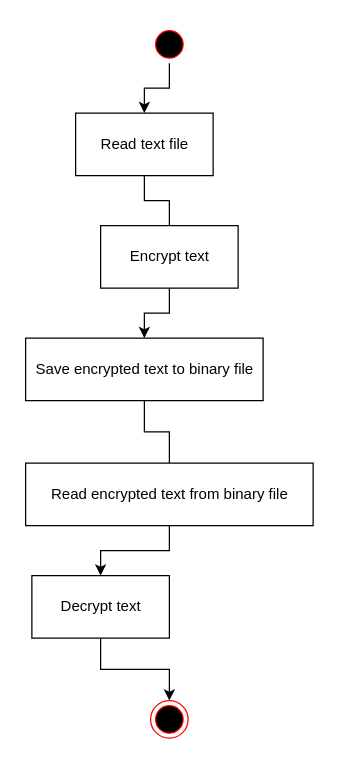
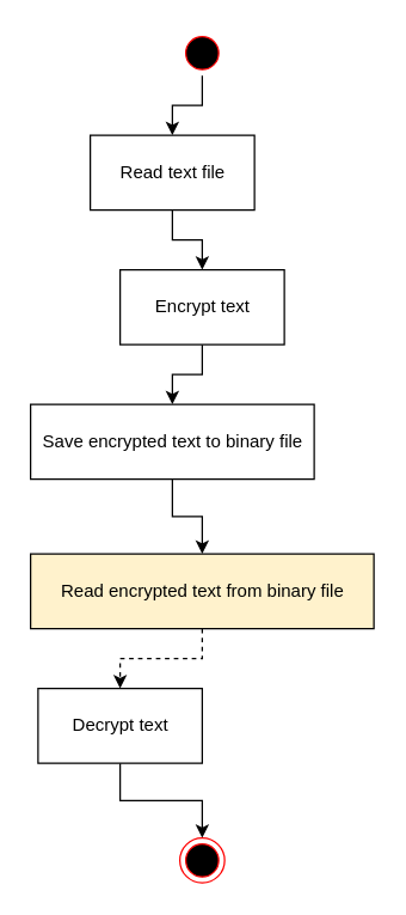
- <mxCell id="4" style="edgeStyle=orthogonalEdgeStyle;rounded=0;orthogonalLoop=1;jettySize=auto;html=1;exitX=0.5;exitY=1;exitDx=0;exitDy=0;entryX=0.5;entryY=0;entryDx=0;entryDy=0;endArrow=none;" edge="1" parent="1" source="5" target="7"><mxGeometry relative="1" as="geometry" /></mxCell>
+ <mxCell id="4" style="edgeStyle=orthogonalEdgeStyle;rounded=0;orthogonalLoop=1;jettySize=auto;html=1;exitX=0.5;exitY=1;exitDx=0;exitDy=0;entryX=0.5;entryY=0;entryDx=0;entryDy=0;" edge="1" parent="1" source="5" target="7"><mxGeometry relative="1" as="geometry" /></mxCell>
- <mxCell id="8" style="edgeStyle=orthogonalEdgeStyle;rounded=0;orthogonalLoop=1;jettySize=auto;html=1;exitX=0.5;exitY=1;exitDx=0;exitDy=0;entryX=0.5;entryY=0;entryDx=0;entryDy=0;endArrow=none;" edge="1" parent="1" source="9" target="11"><mxGeometry relative="1" as="geometry" /></mxCell>
+ <mxCell id="8" style="edgeStyle=orthogonalEdgeStyle;rounded=0;orthogonalLoop=1;jettySize=auto;html=1;exitX=0.5;exitY=1;exitDx=0;exitDy=0;entryX=0.5;entryY=0;entryDx=0;entryDy=0;" edge="1" parent="1" source="9" target="11"><mxGeometry relative="1" as="geometry" /></mxCell>
- <mxCell id="11" value="Read encrypted text from binary file" style="html=1;" vertex="1" parent="1"><mxGeometry x="20" y="370" width="230" height="50" as="geometry" /></mxCell>
+ <mxCell id="11" value="Read encrypted text from binary file" style="html=1;fillColor=#fff2cc;" vertex="1" parent="1"><mxGeometry x="20" y="370" width="230" height="50" as="geometry" /></mxCell>
- <mxCell id="10" style="edgeStyle=orthogonalEdgeStyle;rounded=0;orthogonalLoop=1;jettySize=auto;html=1;exitX=0.5;exitY=1;exitDx=0;exitDy=0;entryX=0.5;entryY=0;entryDx=0;entryDy=0;" edge="1" parent="1" source="11" target="13"><mxGeometry relative="1" as="geometry" /></mxCell>
+ <mxCell id="10" style="edgeStyle=orthogonalEdgeStyle;rounded=0;orthogonalLoop=1;jettySize=auto;html=1;exitX=0.5;exitY=1;exitDx=0;exitDy=0;entryX=0.5;entryY=0;entryDx=0;entryDy=0;dashed=1;" edge="1" parent="1" source="11" target="13"><mxGeometry relative="1" as="geometry" /></mxCell>
